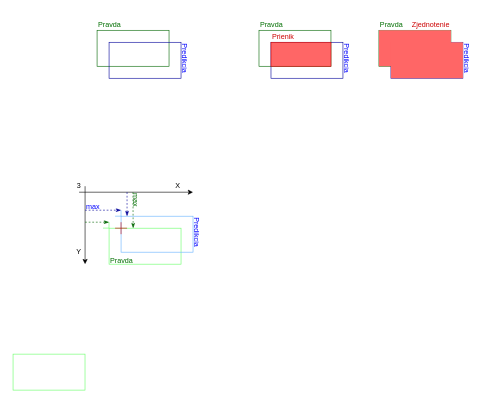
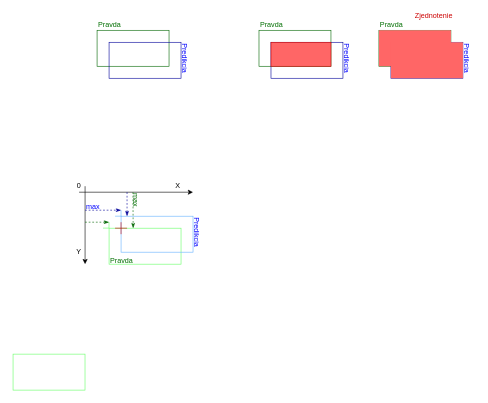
- <mxCell id="18" value="Zjednotenie" style="text;html=1;align=right;verticalAlign=bottom;whiteSpace=wrap;rounded=0;fontColor=#cc0000;" parent="1" vertex="1"><mxGeometry x="701" y="30" width="50" height="20" as="geometry" /></mxCell>
+ <mxCell id="18" value="Zjednotenie" style="text;html=1;align=right;verticalAlign=bottom;whiteSpace=wrap;rounded=0;fontColor=#cc0000;" parent="1" vertex="1"><mxGeometry x="706" y="15" width="50" height="20" as="geometry" /></mxCell>
- <mxCell id="12" value="Prienik" style="text;html=1;align=left;verticalAlign=bottom;whiteSpace=wrap;rounded=0;fontColor=#cc0000;" parent="1" vertex="1"><mxGeometry x="451" y="50" width="50" height="20" as="geometry" /></mxCell>
- <mxCell id="28" value="3" style="text;html=1;align=center;verticalAlign=middle;whiteSpace=wrap;rounded=0;" vertex="1" parent="1"><mxGeometry x="121" y="300" width="20" height="20" as="geometry" /></mxCell>
+ <mxCell id="28" value="0" style="text;html=1;align=center;verticalAlign=middle;whiteSpace=wrap;rounded=0;" vertex="1" parent="1"><mxGeometry x="121" y="300" width="20" height="20" as="geometry" /></mxCell>
